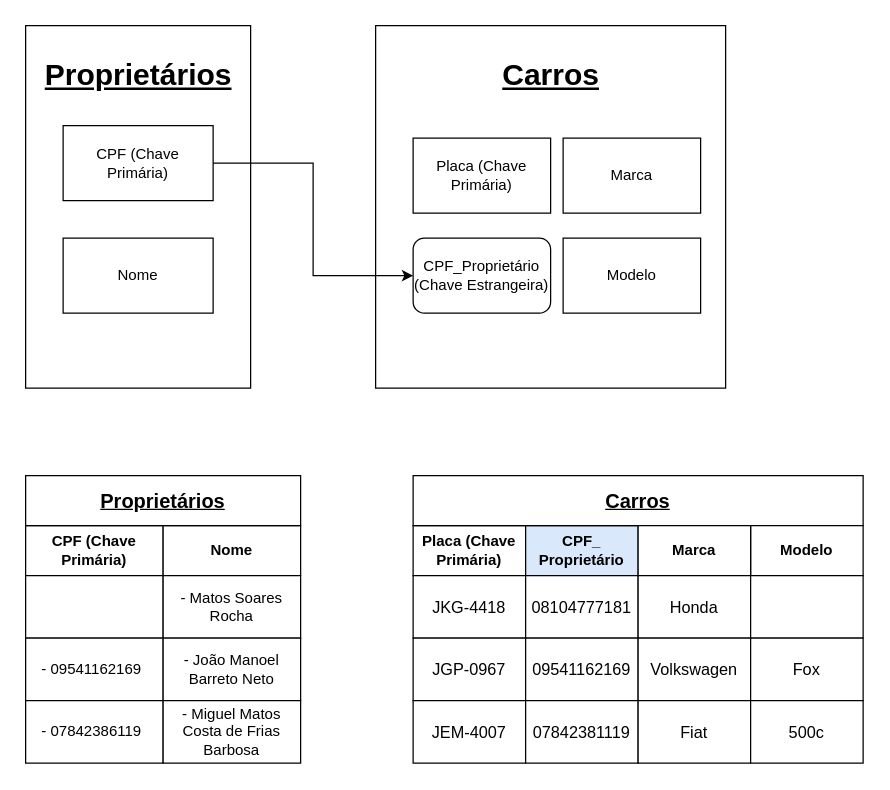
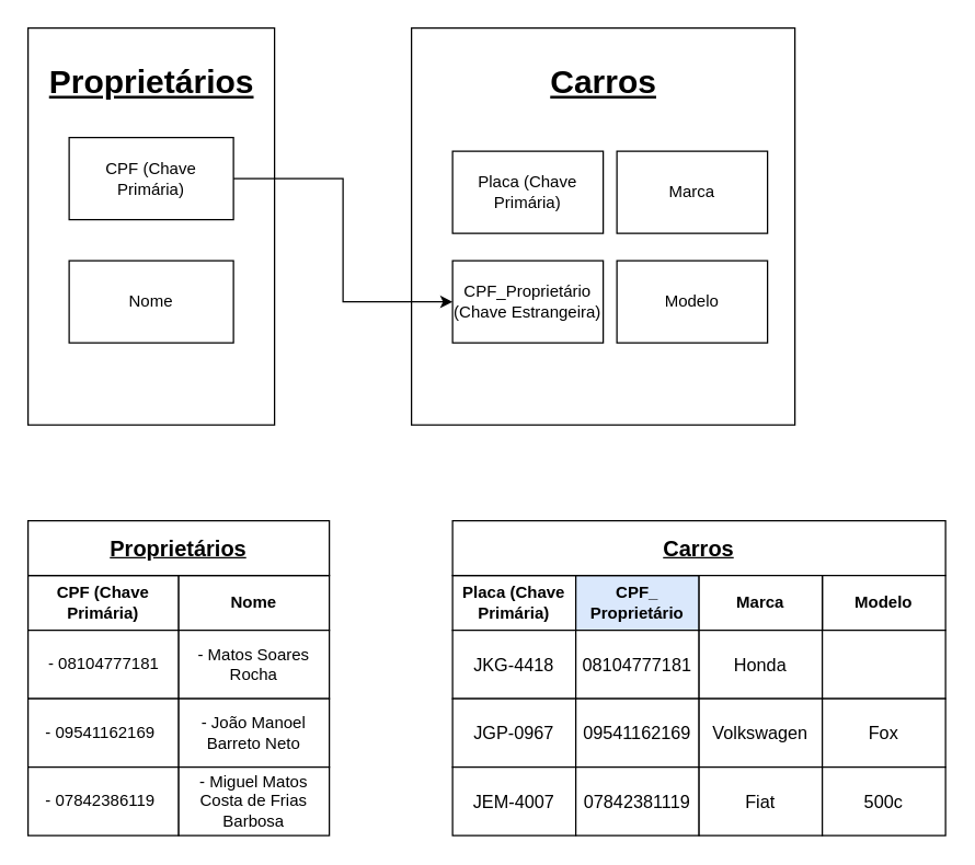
- <mxCell id="16" value="CPF_Proprietário (Chave Estrangeira)" style="whiteSpace=wrap;html=1;rounded=1;" vertex="1" parent="1"><mxGeometry x="330" y="190" width="110" height="60" as="geometry" /></mxCell>
+ <mxCell id="16" value="CPF_Proprietário (Chave Estrangeira)" style="rounded=0;whiteSpace=wrap;html=1;" vertex="1" parent="1"><mxGeometry x="330" y="190" width="110" height="60" as="geometry" /></mxCell>
+ <mxCell id="30" value="- 08104777181" style="text;html=1;strokeColor=none;fillColor=none;align=center;verticalAlign=middle;whiteSpace=wrap;rounded=0;fontSize=12;" vertex="1" parent="1"><mxGeometry x="32.5" y="470" width="85" height="30" as="geometry" /></mxCell>
